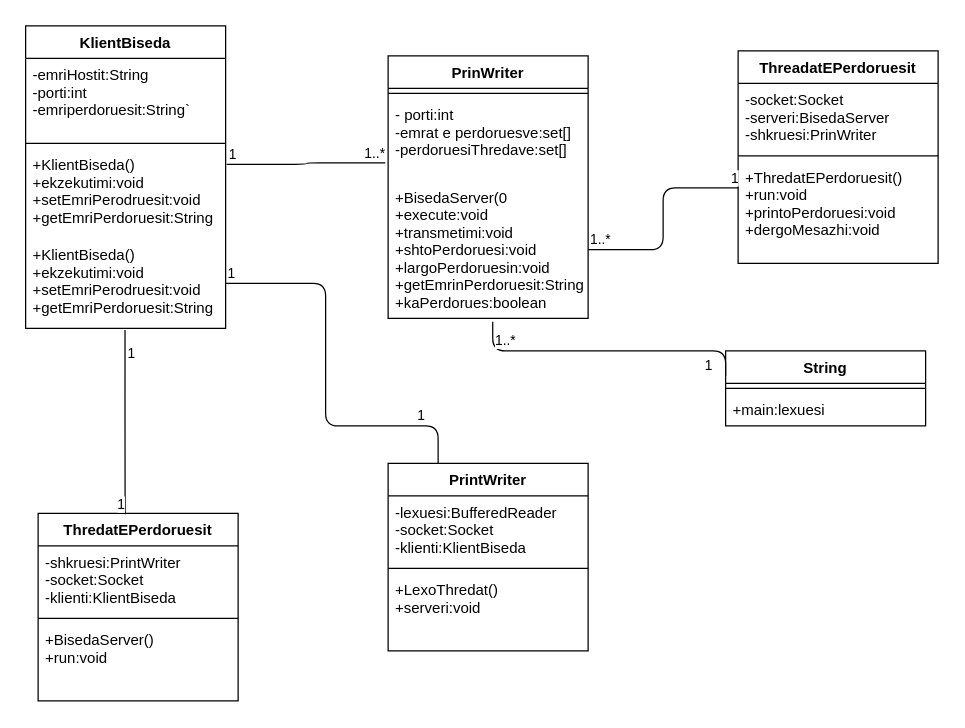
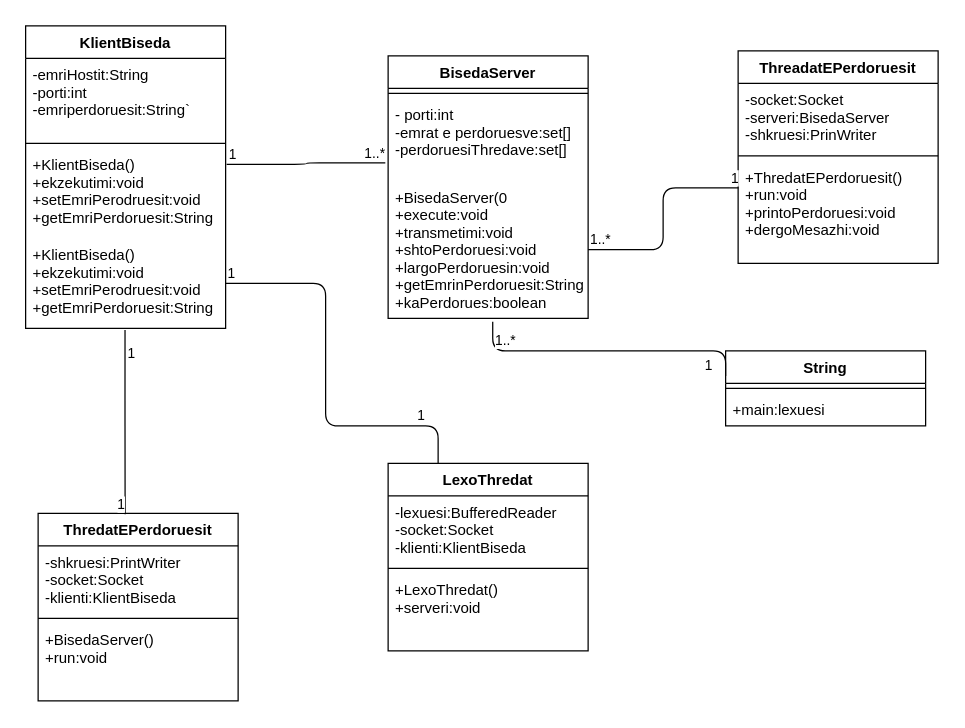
- <mxCell id="9" value="PrinWriter" style="swimlane;fontStyle=1;align=center;verticalAlign=top;childLayout=stackLayout;horizontal=1;startSize=26;horizontalStack=0;resizeParent=1;resizeParentMax=0;resizeLast=0;collapsible=1;marginBottom=0;" vertex="1" parent="1"><mxGeometry x="310" y="44" width="160" height="210" as="geometry" /></mxCell>
+ <mxCell id="9" value="BisedaServer" style="swimlane;fontStyle=1;align=center;verticalAlign=top;childLayout=stackLayout;horizontal=1;startSize=26;horizontalStack=0;resizeParent=1;resizeParentMax=0;resizeLast=0;collapsible=1;marginBottom=0;" vertex="1" parent="1"><mxGeometry x="310" y="44" width="160" height="210" as="geometry" /></mxCell>
- <mxCell id="18" value="PrintWriter" style="swimlane;fontStyle=1;align=center;verticalAlign=top;childLayout=stackLayout;horizontal=1;startSize=26;horizontalStack=0;resizeParent=1;resizeParentMax=0;resizeLast=0;collapsible=1;marginBottom=0;" vertex="1" parent="1"><mxGeometry x="310" y="370" width="160" height="150" as="geometry" /></mxCell>
+ <mxCell id="18" value="LexoThredat" style="swimlane;fontStyle=1;align=center;verticalAlign=top;childLayout=stackLayout;horizontal=1;startSize=26;horizontalStack=0;resizeParent=1;resizeParentMax=0;resizeLast=0;collapsible=1;marginBottom=0;" vertex="1" parent="1"><mxGeometry x="310" y="370" width="160" height="150" as="geometry" /></mxCell>
